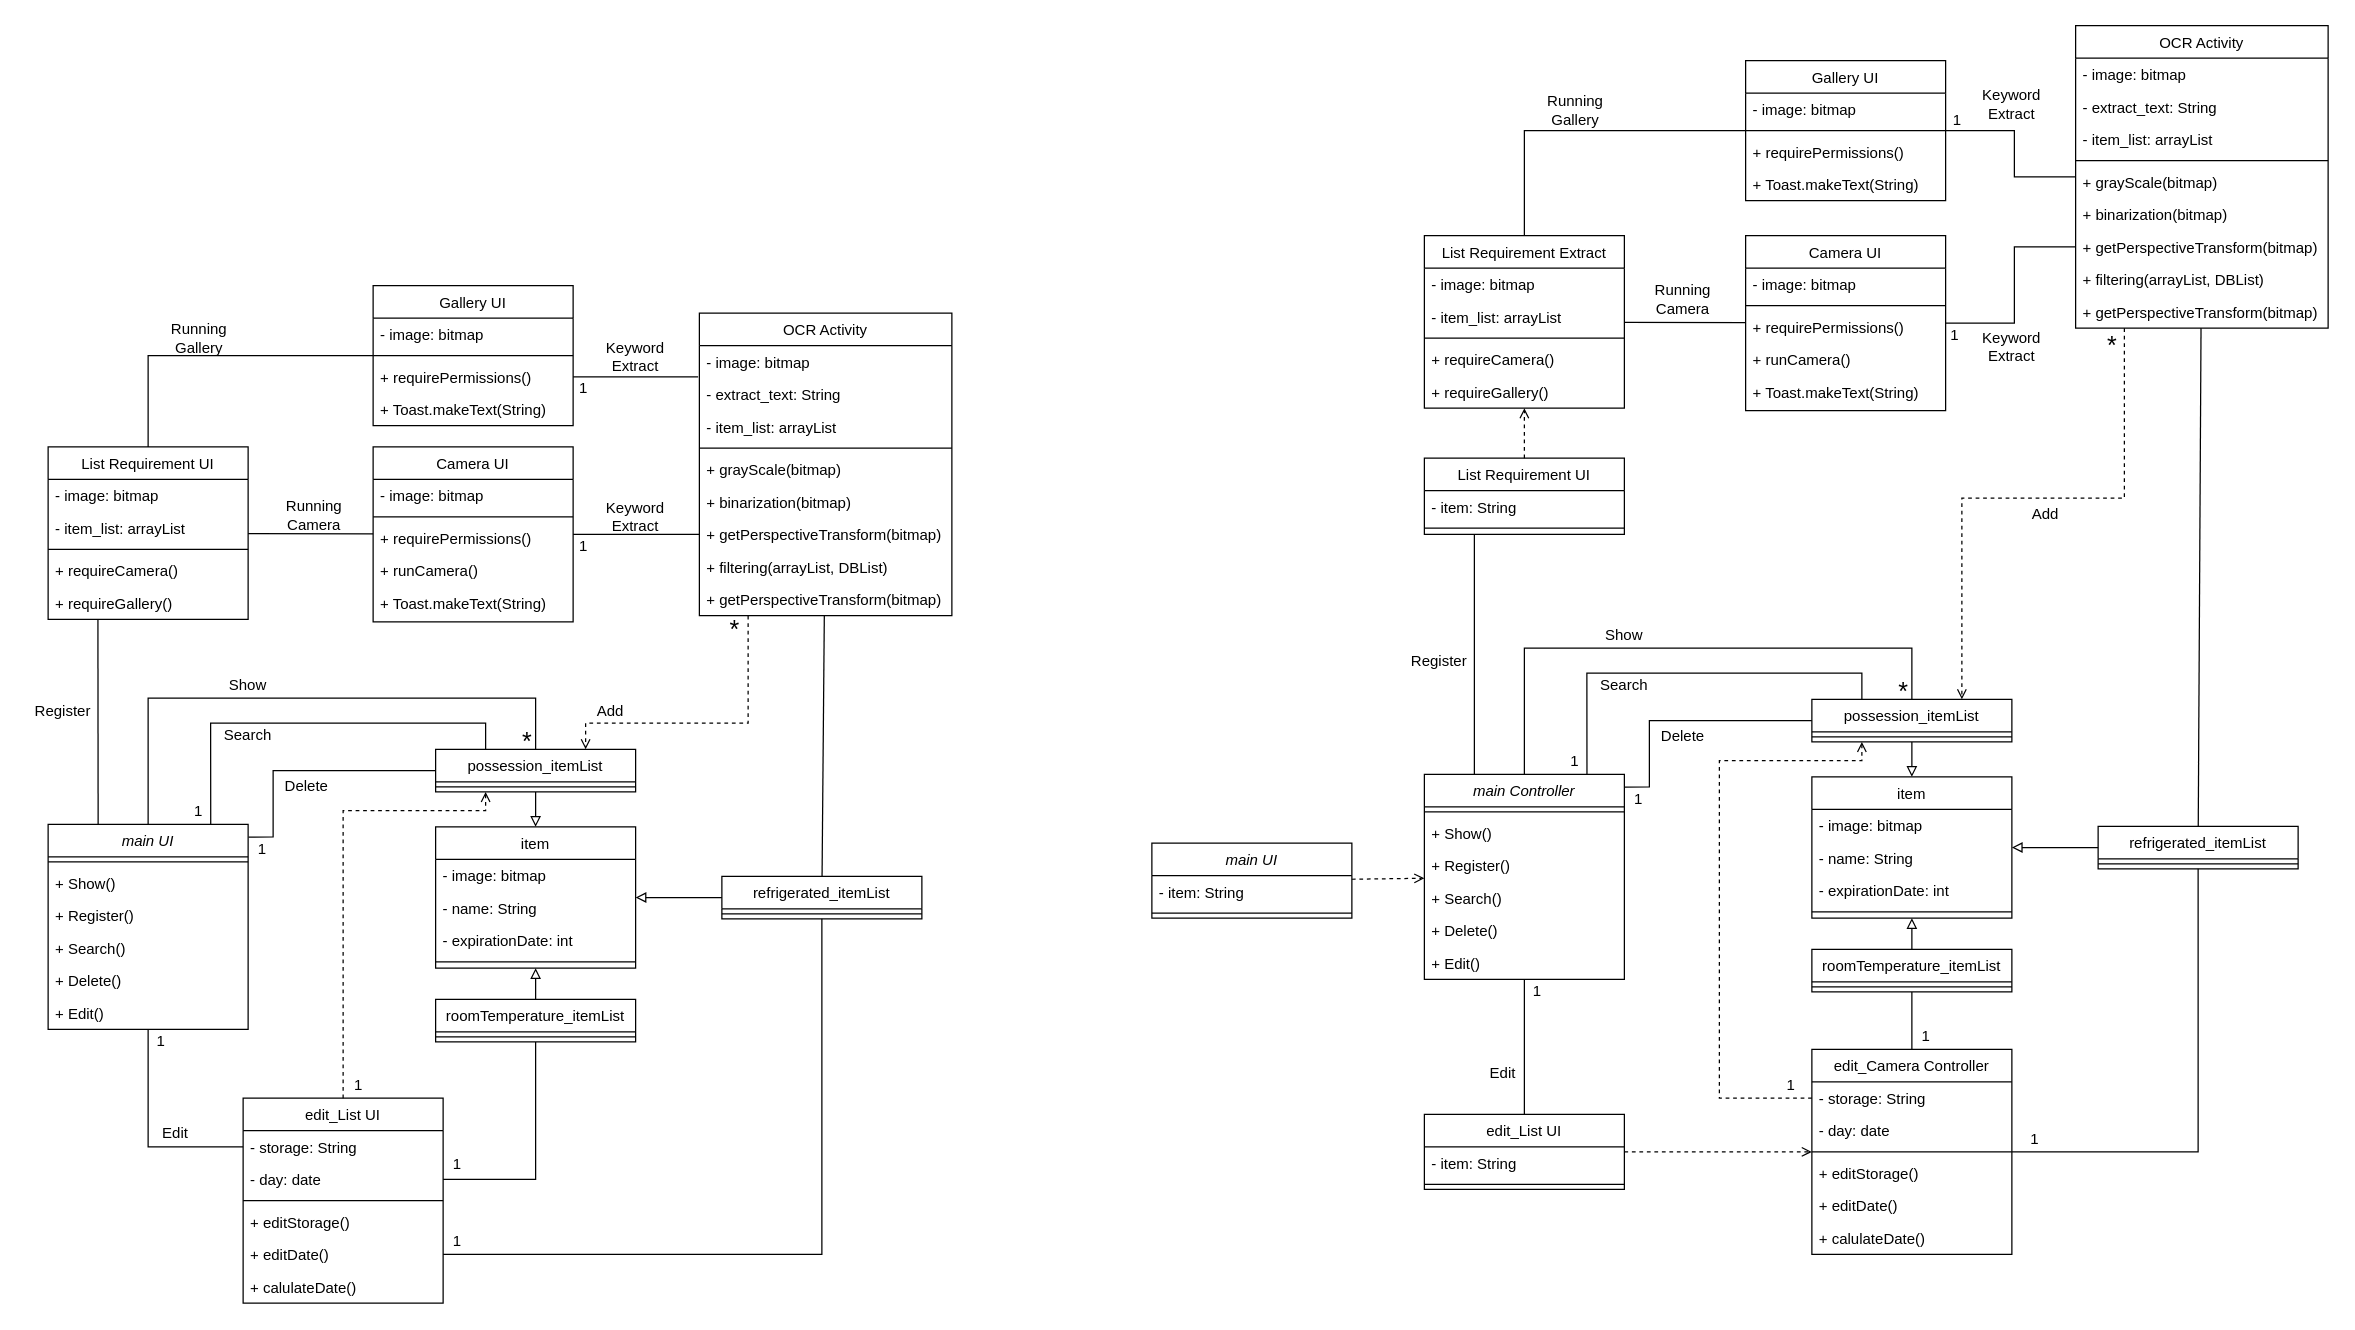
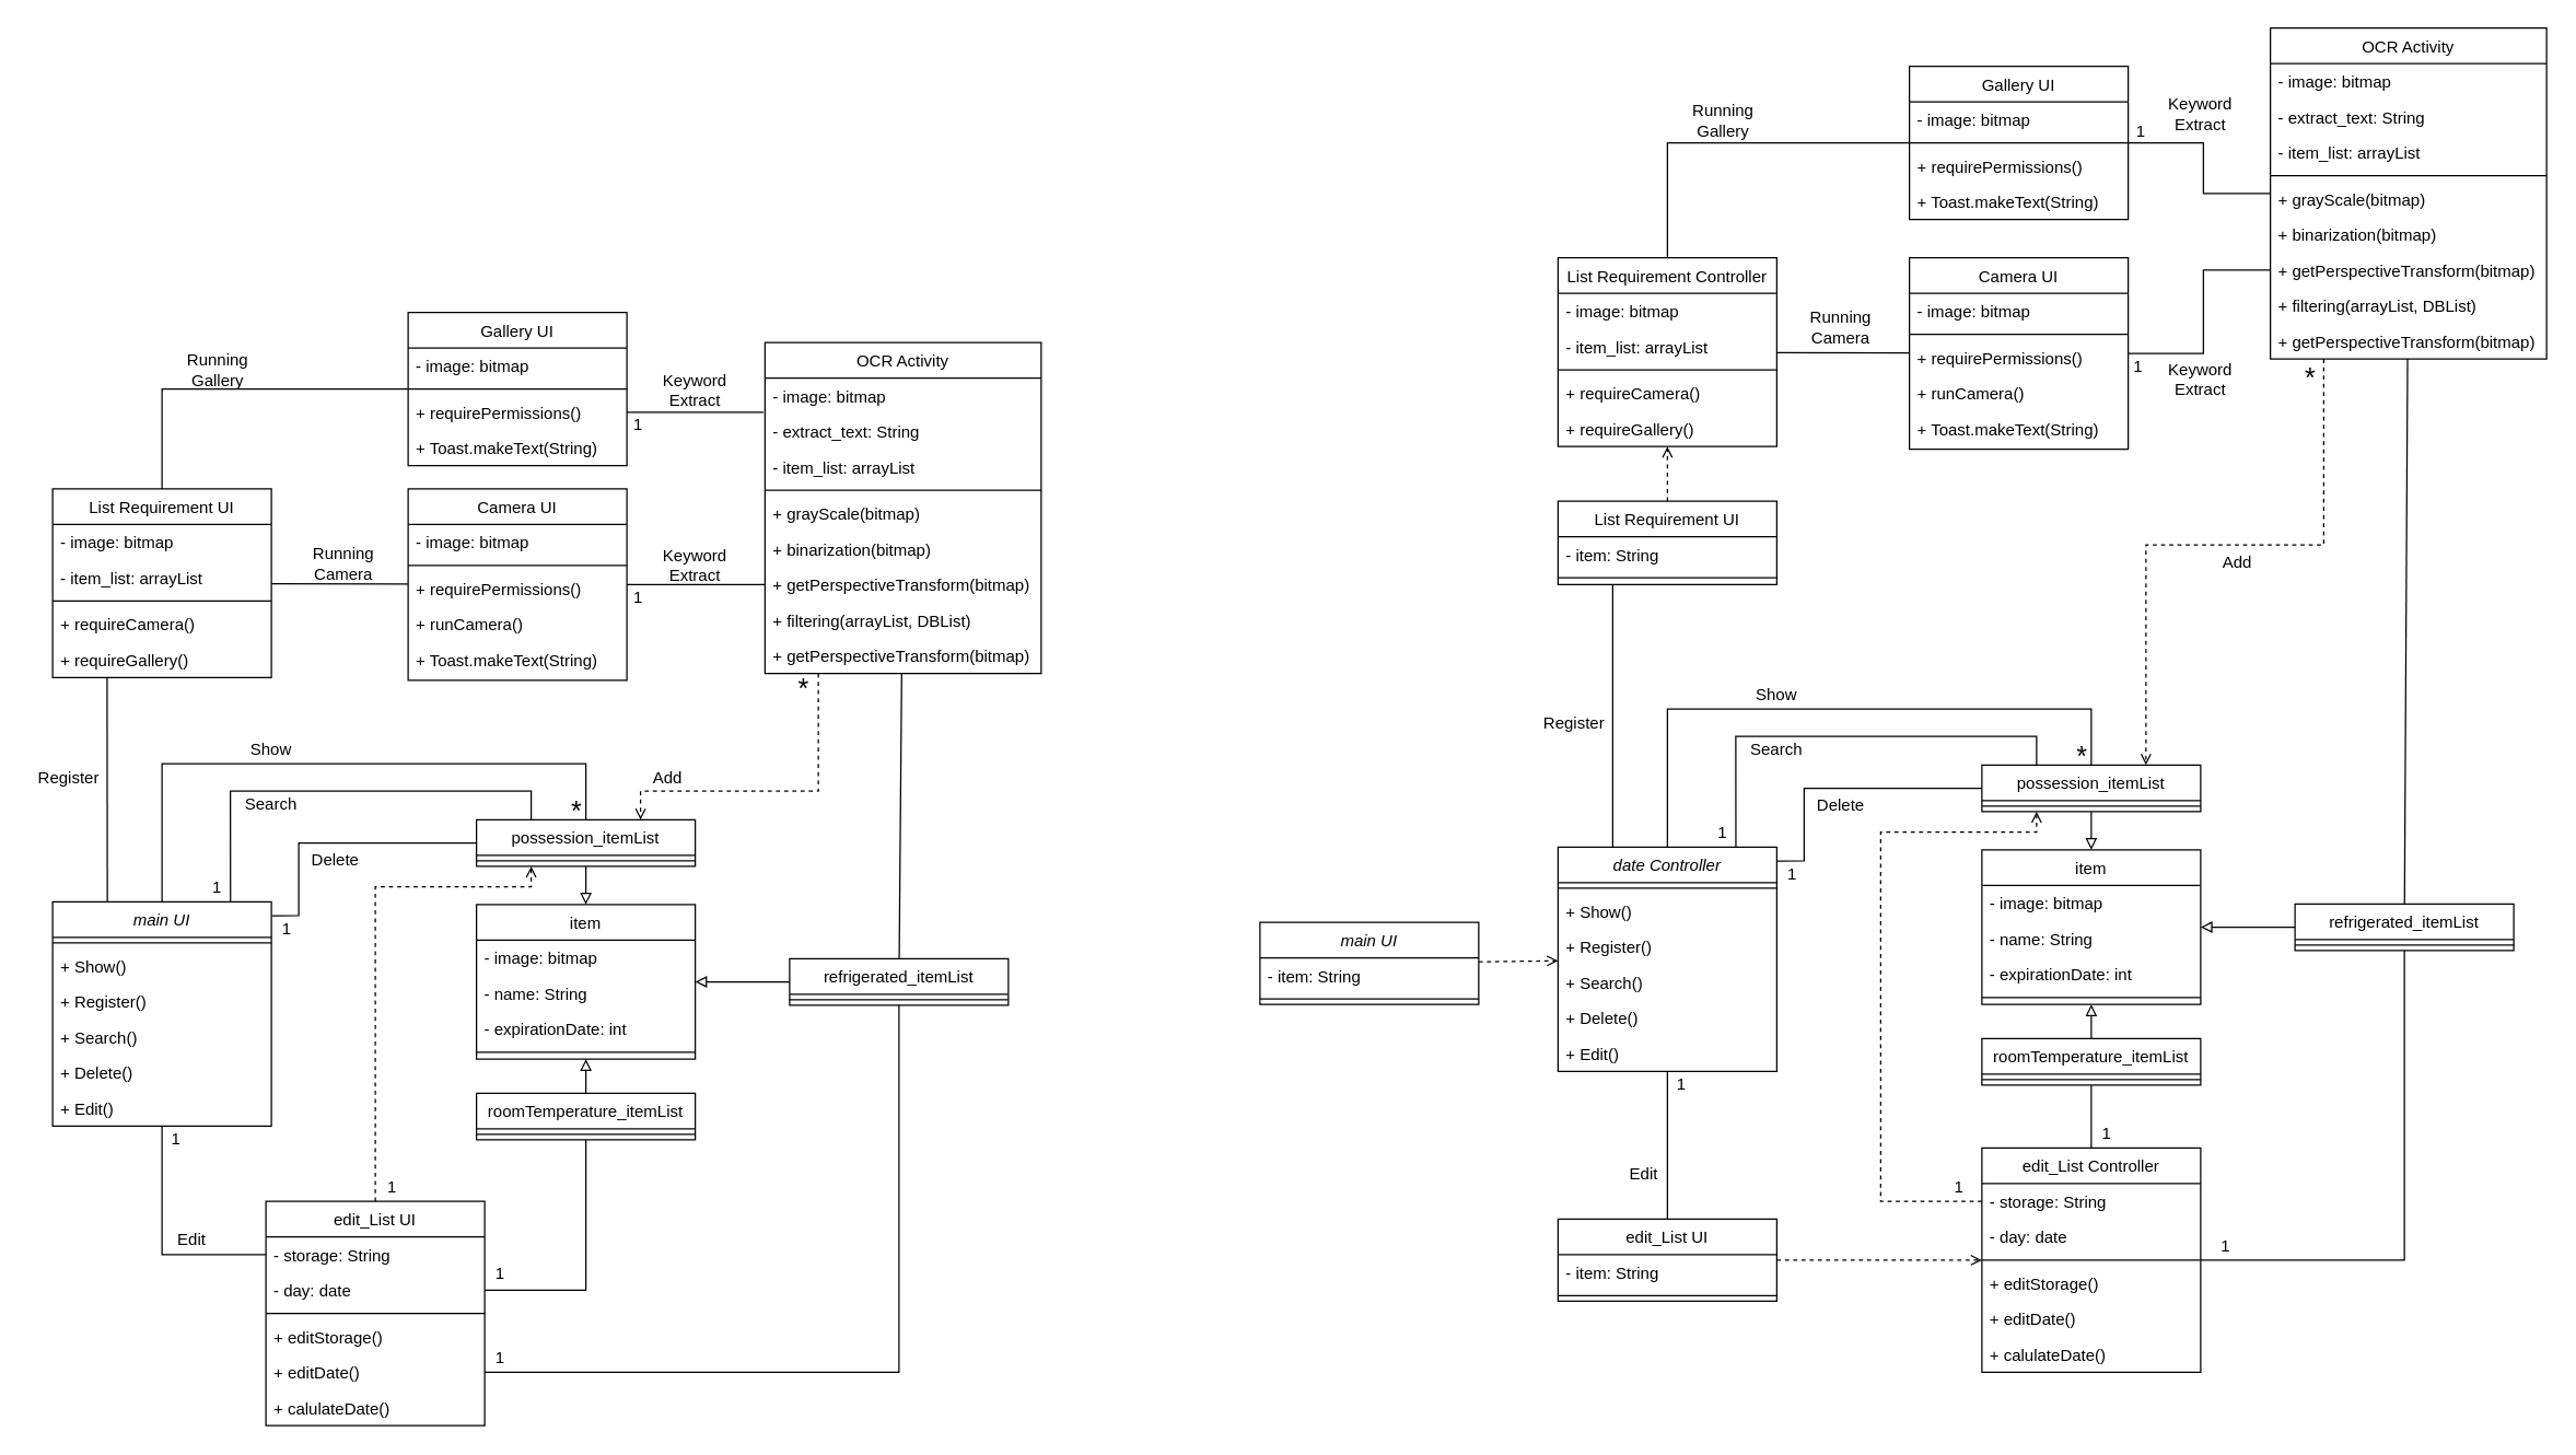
- <mxCell id="171" value="List Requirement Extract" style="swimlane;fontStyle=0;align=center;verticalAlign=top;childLayout=stackLayout;horizontal=1;startSize=26;horizontalStack=0;resizeParent=1;resizeLast=0;collapsible=1;marginBottom=0;rounded=0;shadow=0;strokeWidth=1;" parent="1" vertex="1"><mxGeometry x="1139" y="188" width="160" height="138" as="geometry"><mxRectangle x="340" y="380" width="170" height="26" as="alternateBounds" /></mxGeometry></mxCell>
+ <mxCell id="171" value="List Requirement Controller" style="swimlane;fontStyle=0;align=center;verticalAlign=top;childLayout=stackLayout;horizontal=1;startSize=26;horizontalStack=0;resizeParent=1;resizeLast=0;collapsible=1;marginBottom=0;rounded=0;shadow=0;strokeWidth=1;" parent="1" vertex="1"><mxGeometry x="1139" y="188" width="160" height="138" as="geometry"><mxRectangle x="340" y="380" width="170" height="26" as="alternateBounds" /></mxGeometry></mxCell>
- <mxCell id="105" value="main Controller" style="swimlane;fontStyle=2;align=center;verticalAlign=top;childLayout=stackLayout;horizontal=1;startSize=26;horizontalStack=0;resizeParent=1;resizeLast=0;collapsible=1;marginBottom=0;rounded=0;shadow=0;strokeWidth=1;" parent="1" vertex="1"><mxGeometry x="1139" y="619" width="160" height="164" as="geometry"><mxRectangle x="230" y="140" width="160" height="26" as="alternateBounds" /></mxGeometry></mxCell>
+ <mxCell id="105" value="date Controller" style="swimlane;fontStyle=2;align=center;verticalAlign=top;childLayout=stackLayout;horizontal=1;startSize=26;horizontalStack=0;resizeParent=1;resizeLast=0;collapsible=1;marginBottom=0;rounded=0;shadow=0;strokeWidth=1;" parent="1" vertex="1"><mxGeometry x="1139" y="619" width="160" height="164" as="geometry"><mxRectangle x="230" y="140" width="160" height="26" as="alternateBounds" /></mxGeometry></mxCell>
- <mxCell id="184" value="edit_Camera Controller" style="swimlane;fontStyle=0;align=center;verticalAlign=top;childLayout=stackLayout;horizontal=1;startSize=26;horizontalStack=0;resizeParent=1;resizeLast=0;collapsible=1;marginBottom=0;rounded=0;shadow=0;strokeWidth=1;" parent="1" vertex="1"><mxGeometry x="1449" y="839" width="160" height="164" as="geometry"><mxRectangle x="340" y="380" width="170" height="26" as="alternateBounds" /></mxGeometry></mxCell>
+ <mxCell id="184" value="edit_List Controller" style="swimlane;fontStyle=0;align=center;verticalAlign=top;childLayout=stackLayout;horizontal=1;startSize=26;horizontalStack=0;resizeParent=1;resizeLast=0;collapsible=1;marginBottom=0;rounded=0;shadow=0;strokeWidth=1;" parent="1" vertex="1"><mxGeometry x="1449" y="839" width="160" height="164" as="geometry"><mxRectangle x="340" y="380" width="170" height="26" as="alternateBounds" /></mxGeometry></mxCell>
